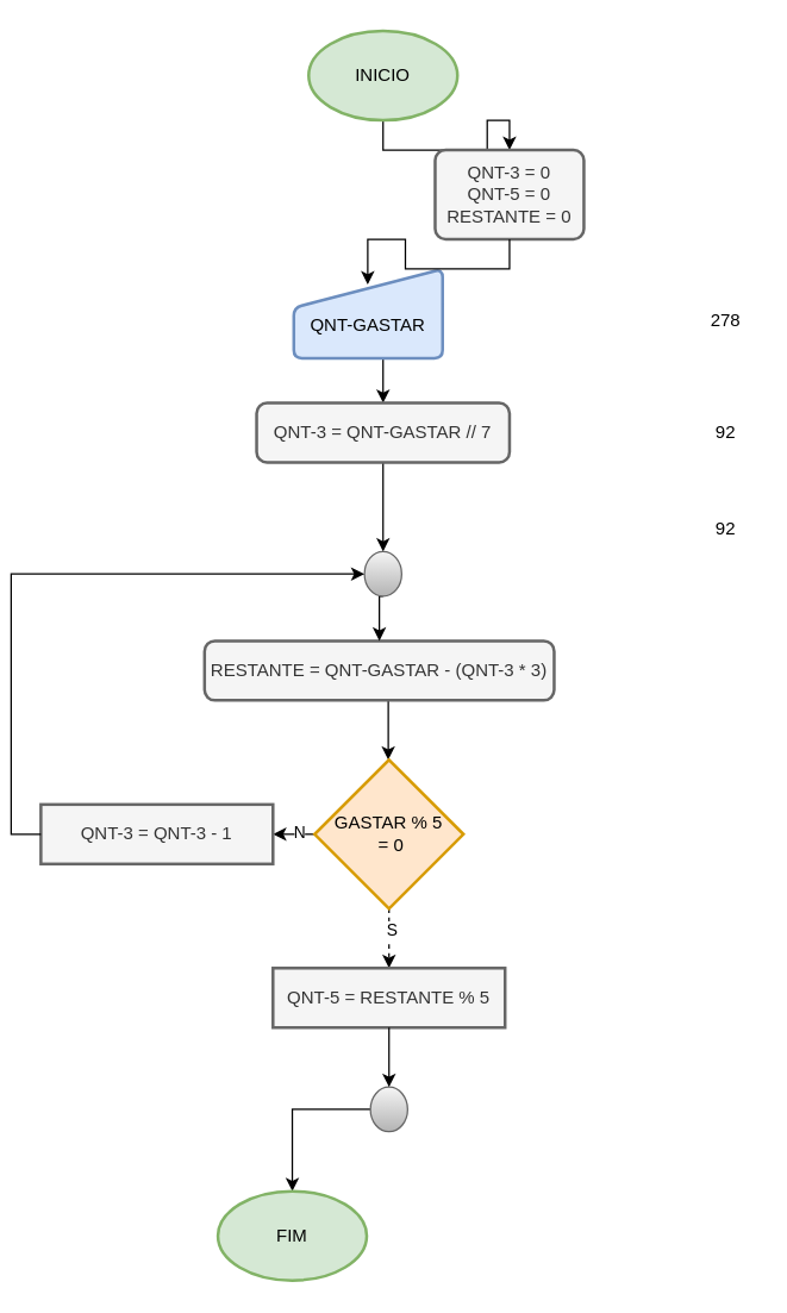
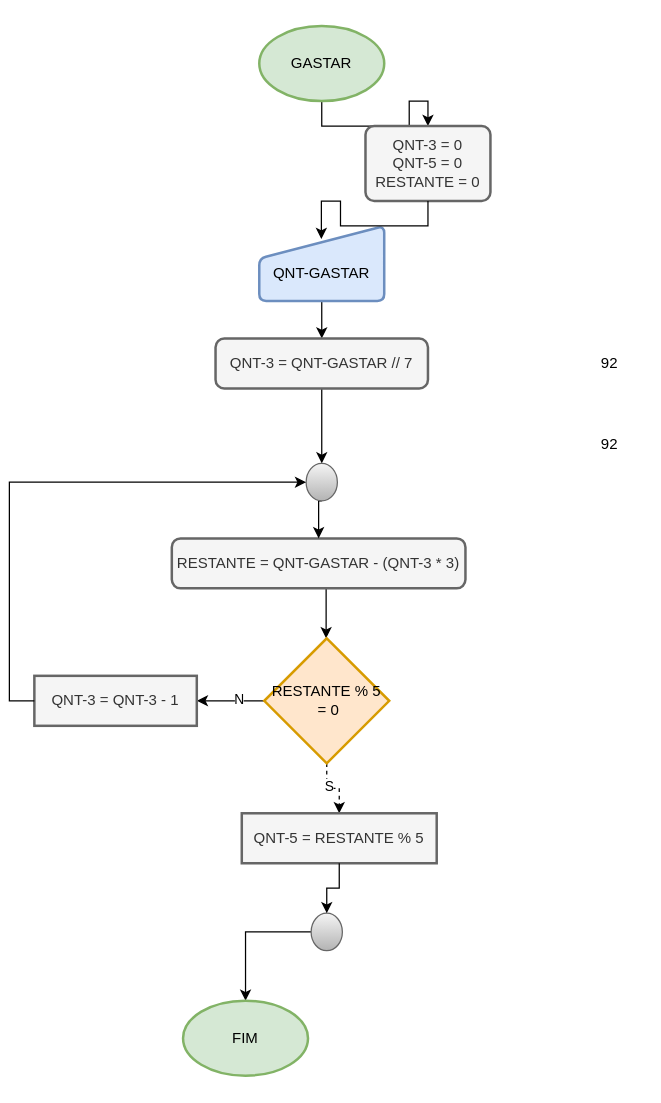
- <mxCell id="3" value="INICIO" style="strokeWidth=2;html=1;shape=mxgraph.flowchart.start_1;whiteSpace=wrap;fillColor=#d5e8d4;strokeColor=#82b366;" vertex="1" parent="1"><mxGeometry x="200" y="20" width="100" height="60" as="geometry" /></mxCell>
+ <mxCell id="3" value="GASTAR" style="strokeWidth=2;html=1;shape=mxgraph.flowchart.start_1;whiteSpace=wrap;fillColor=#d5e8d4;strokeColor=#82b366;" vertex="1" parent="1"><mxGeometry x="200" y="20" width="100" height="60" as="geometry" /></mxCell>
- <mxCell id="9" value="&lt;div&gt;&lt;br&gt;&lt;/div&gt;QNT-GASTAR" style="html=1;strokeWidth=2;shape=manualInput;whiteSpace=wrap;rounded=1;size=26;arcSize=11;fillColor=#dae8fc;strokeColor=#6c8ebf;" vertex="1" parent="1"><mxGeometry x="190" y="180" width="100" height="60" as="geometry" /></mxCell>
+ <mxCell id="9" value="&lt;div&gt;&lt;br&gt;&lt;/div&gt;QNT-GASTAR" style="html=1;strokeWidth=2;shape=manualInput;whiteSpace=wrap;rounded=1;size=26;arcSize=11;fillColor=#dae8fc;strokeColor=#6c8ebf;" vertex="1" parent="1"><mxGeometry x="200" y="180" width="100" height="60" as="geometry" /></mxCell>
- <mxCell id="22" value="278" style="text;html=1;align=center;verticalAlign=middle;resizable=0;points=[];autosize=1;strokeColor=none;fillColor=none;" vertex="1" parent="1"><mxGeometry x="460" y="200" width="40" height="30" as="geometry" /></mxCell>
- <mxCell id="25" value="QNT-3 = QNT-3 - 1" style="whiteSpace=wrap;html=1;fillColor=#f5f5f5;strokeColor=#666666;strokeWidth=2;fontColor=#333333;" vertex="1" parent="1"><mxGeometry x="20" y="540" width="156" height="40" as="geometry" /></mxCell>
+ <mxCell id="25" value="QNT-3 = QNT-3 - 1" style="whiteSpace=wrap;html=1;fillColor=#f5f5f5;strokeColor=#666666;strokeWidth=2;fontColor=#333333;" vertex="1" parent="1"><mxGeometry x="20" y="540" width="130" height="40" as="geometry" /></mxCell>
- <mxCell id="18" value="GASTAR % 5&lt;div&gt;&amp;nbsp;= 0&lt;/div&gt;" style="strokeWidth=2;html=1;shape=mxgraph.flowchart.decision;whiteSpace=wrap;fillColor=#ffe6cc;strokeColor=#d79b00;" vertex="1" parent="1"><mxGeometry x="204" y="510" width="100" height="100" as="geometry" /></mxCell>
+ <mxCell id="18" value="RESTANTE % 5&lt;div&gt;&amp;nbsp;= 0&lt;/div&gt;" style="strokeWidth=2;html=1;shape=mxgraph.flowchart.decision;whiteSpace=wrap;fillColor=#ffe6cc;strokeColor=#d79b00;" vertex="1" parent="1"><mxGeometry x="204" y="510" width="100" height="100" as="geometry" /></mxCell>
- <mxCell id="20" value="QNT-5 = RESTANTE % 5" style="whiteSpace=wrap;html=1;fillColor=#f5f5f5;strokeColor=#666666;strokeWidth=2;fontColor=#333333;" vertex="1" parent="1"><mxGeometry x="176" y="650" width="156" height="40" as="geometry" /></mxCell>
+ <mxCell id="20" value="QNT-5 = RESTANTE % 5" style="whiteSpace=wrap;html=1;fillColor=#f5f5f5;strokeColor=#666666;strokeWidth=2;fontColor=#333333;" vertex="1" parent="1"><mxGeometry x="186" y="650" width="156" height="40" as="geometry" /></mxCell>
